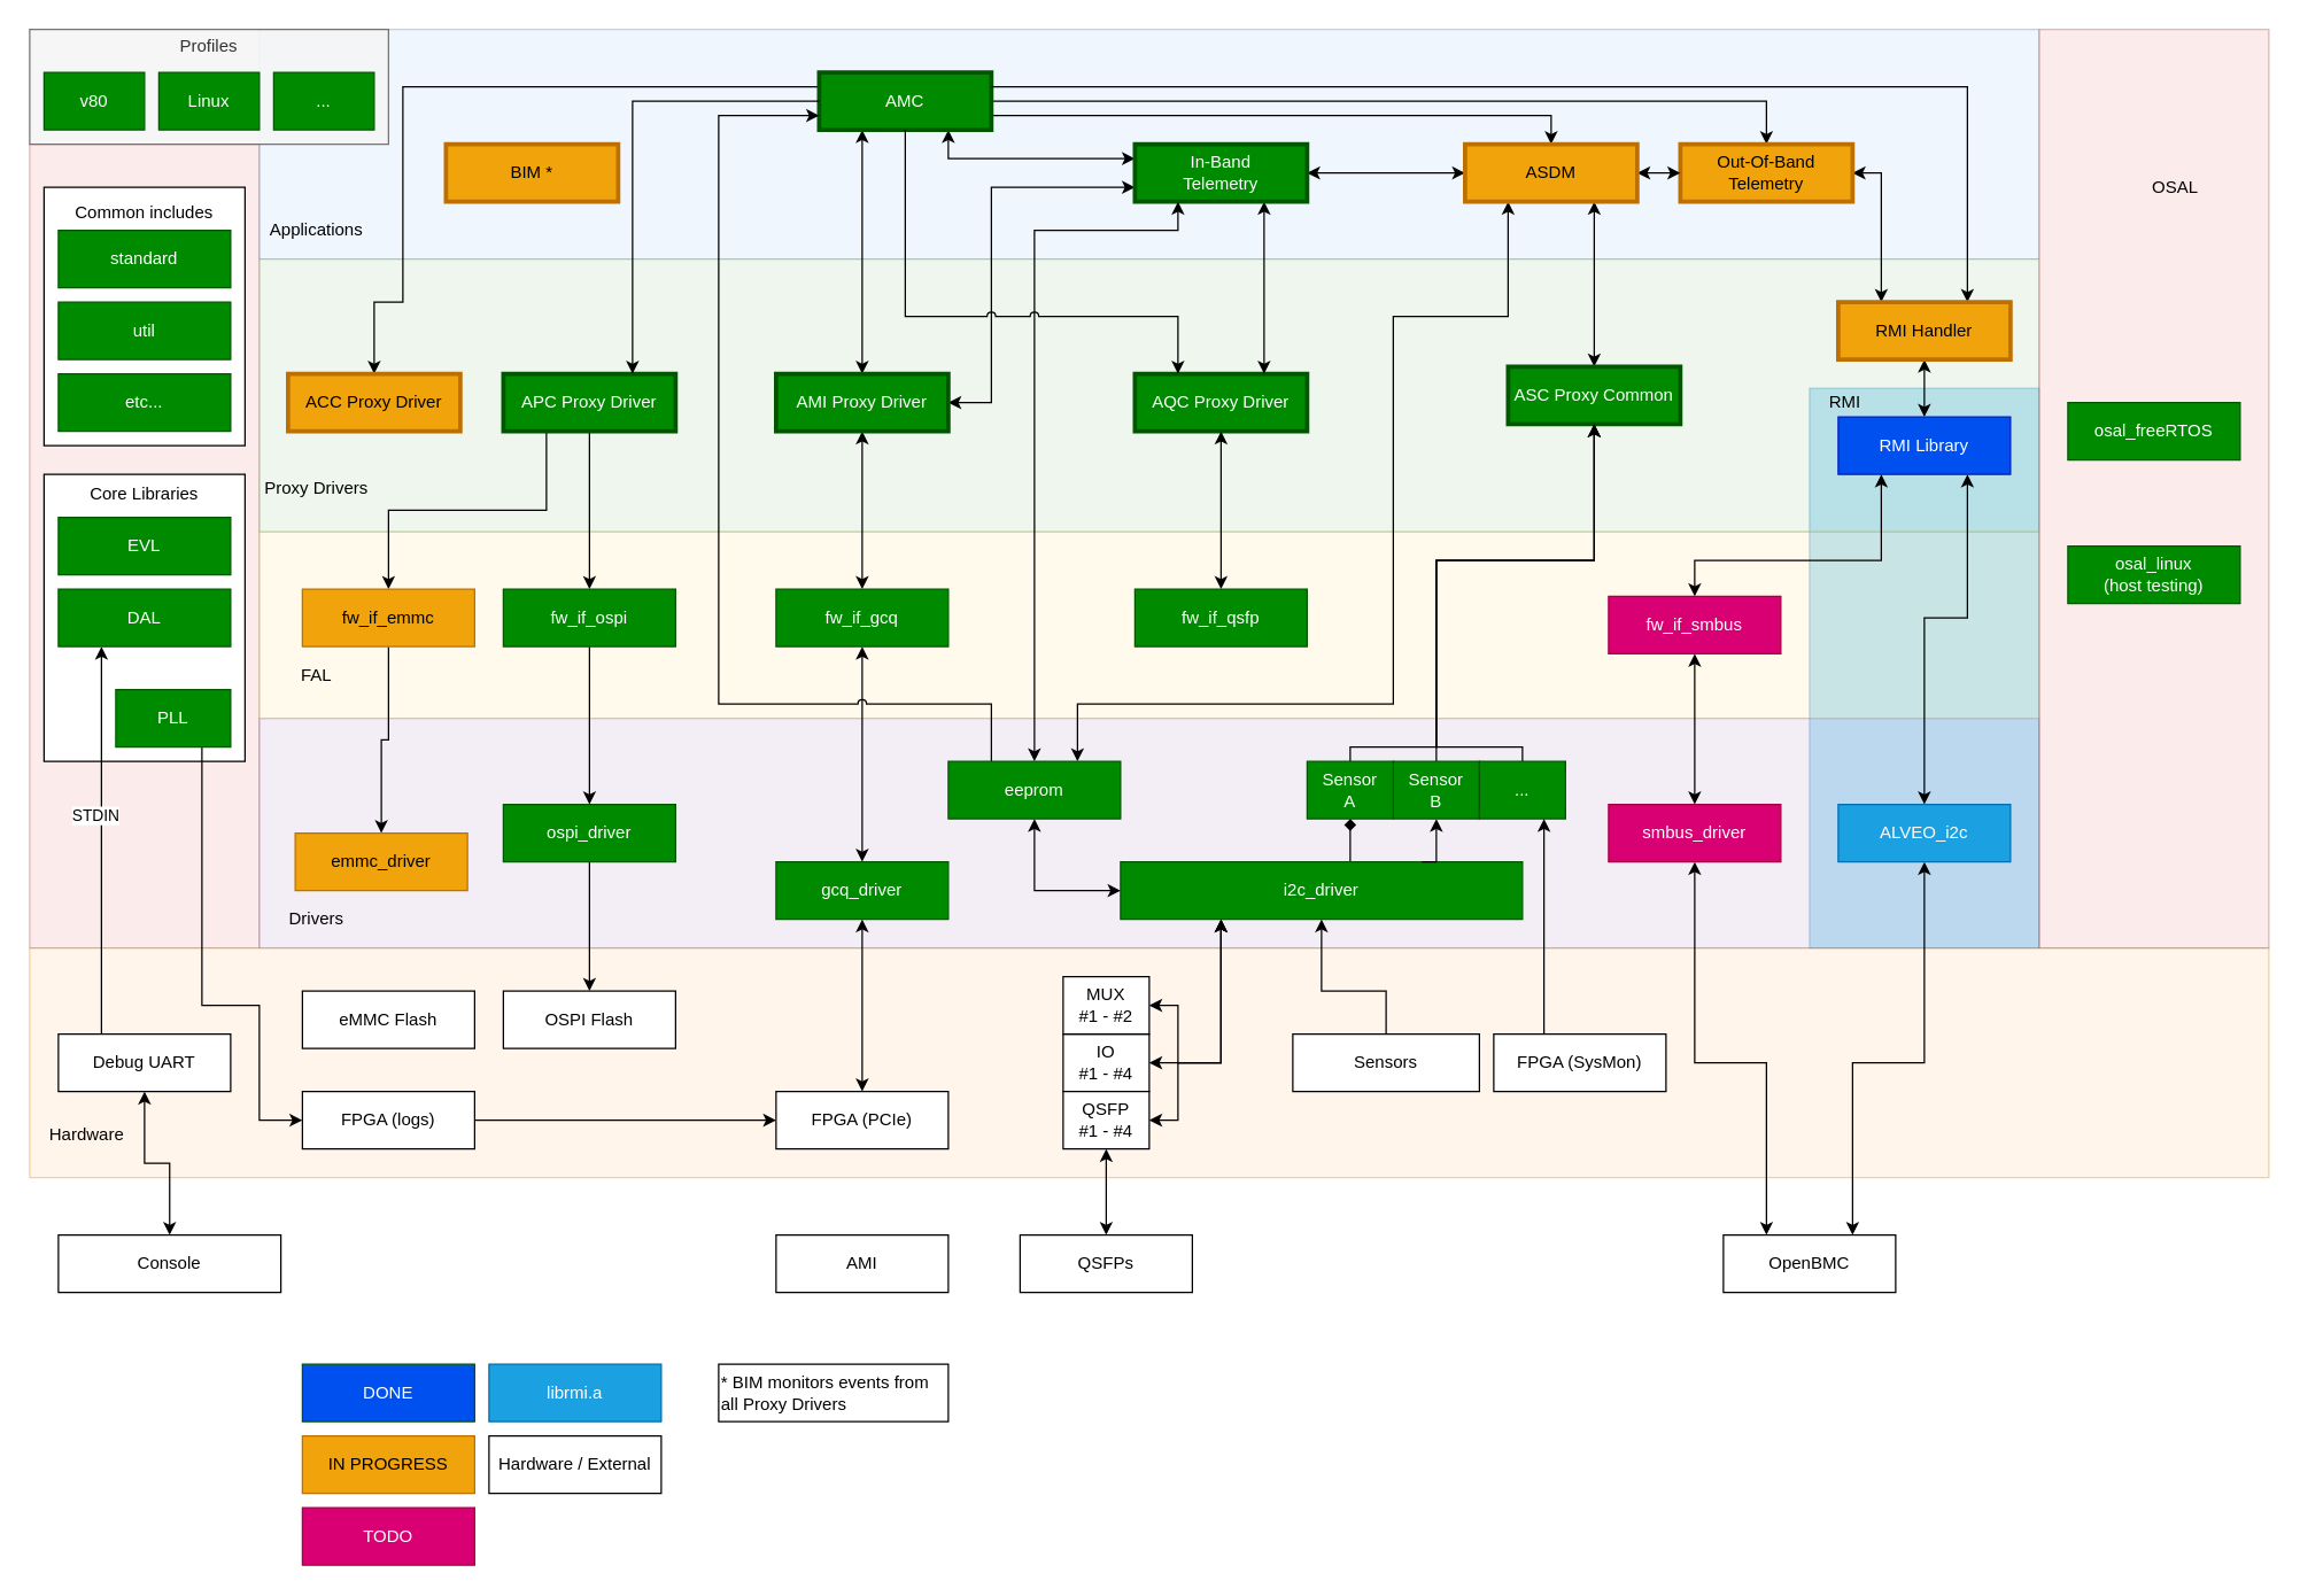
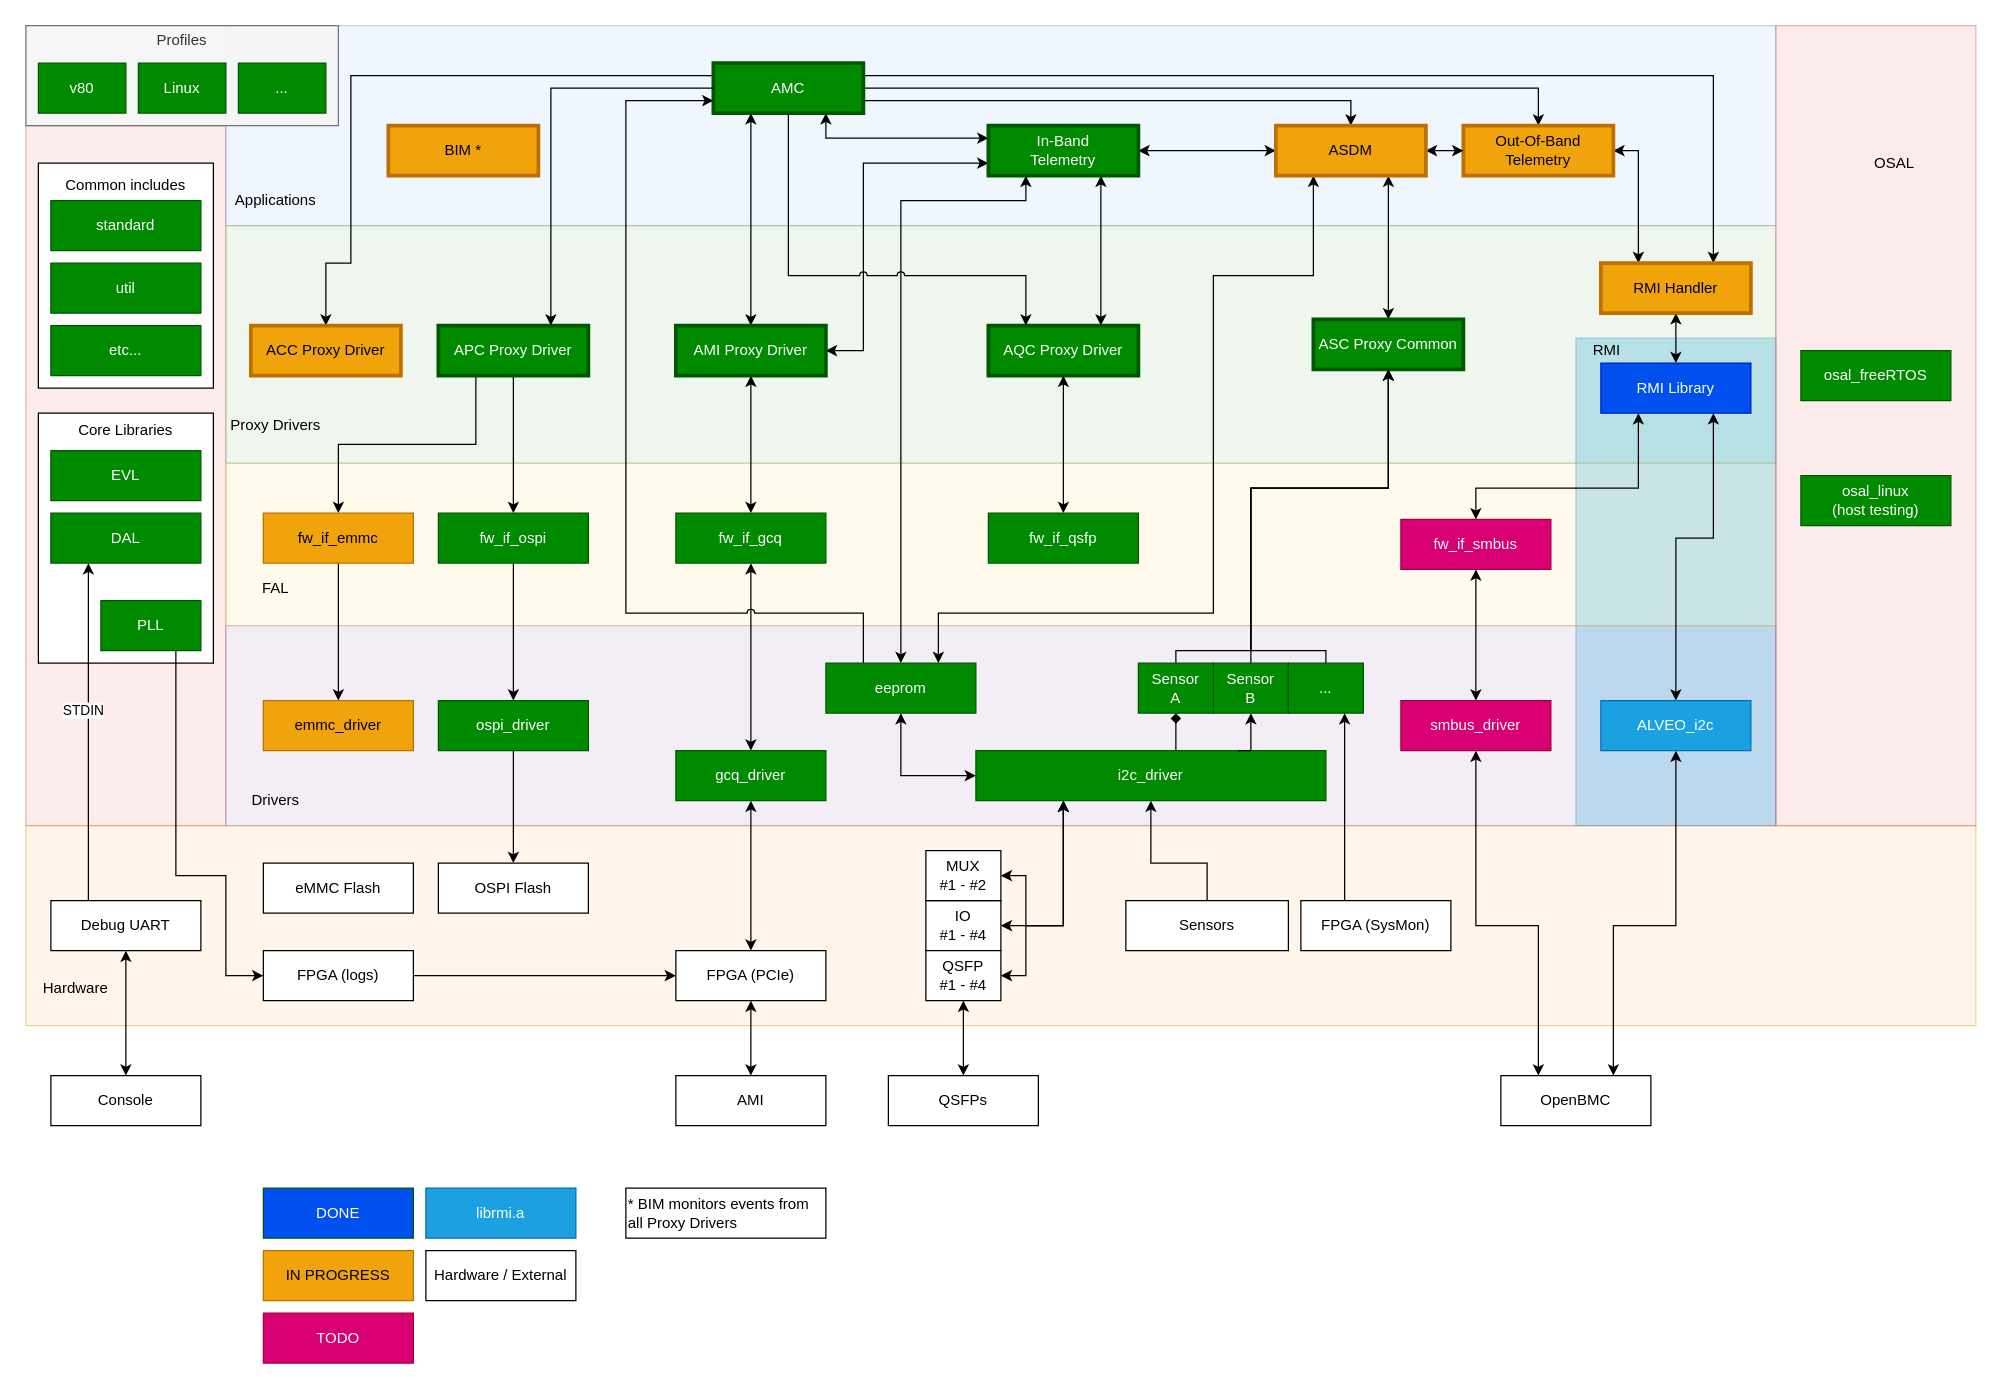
- <mxCell id="124" value="emmc_driver" style="rounded=0;whiteSpace=wrap;html=1;fillColor=#f0a30a;fontColor=#000000;strokeColor=#BD7000;" parent="1" vertex="1"><mxGeometry x="205" y="580" width="120" height="40" as="geometry" /></mxCell>
+ <mxCell id="124" value="emmc_driver" style="rounded=0;whiteSpace=wrap;html=1;fillColor=#f0a30a;fontColor=#000000;strokeColor=#BD7000;" parent="1" vertex="1"><mxGeometry x="210" y="560" width="120" height="40" as="geometry" /></mxCell>
+ <mxCell id="50" style="edgeStyle=orthogonalEdgeStyle;rounded=0;orthogonalLoop=1;jettySize=auto;html=1;exitX=0.5;exitY=1;exitDx=0;exitDy=0;entryX=0.5;entryY=0;entryDx=0;entryDy=0;startArrow=classic;startFill=1;" parent="1" source="51" target="55" edge="1"><mxGeometry relative="1" as="geometry" /></mxCell>
- <mxCell id="107" value="Console" style="rounded=0;whiteSpace=wrap;html=1;" parent="1" vertex="1"><mxGeometry x="40" y="860" width="155" height="40" as="geometry" /></mxCell>
+ <mxCell id="107" value="Console" style="rounded=0;whiteSpace=wrap;html=1;" parent="1" vertex="1"><mxGeometry x="40" y="860" width="120" height="40" as="geometry" /></mxCell>
